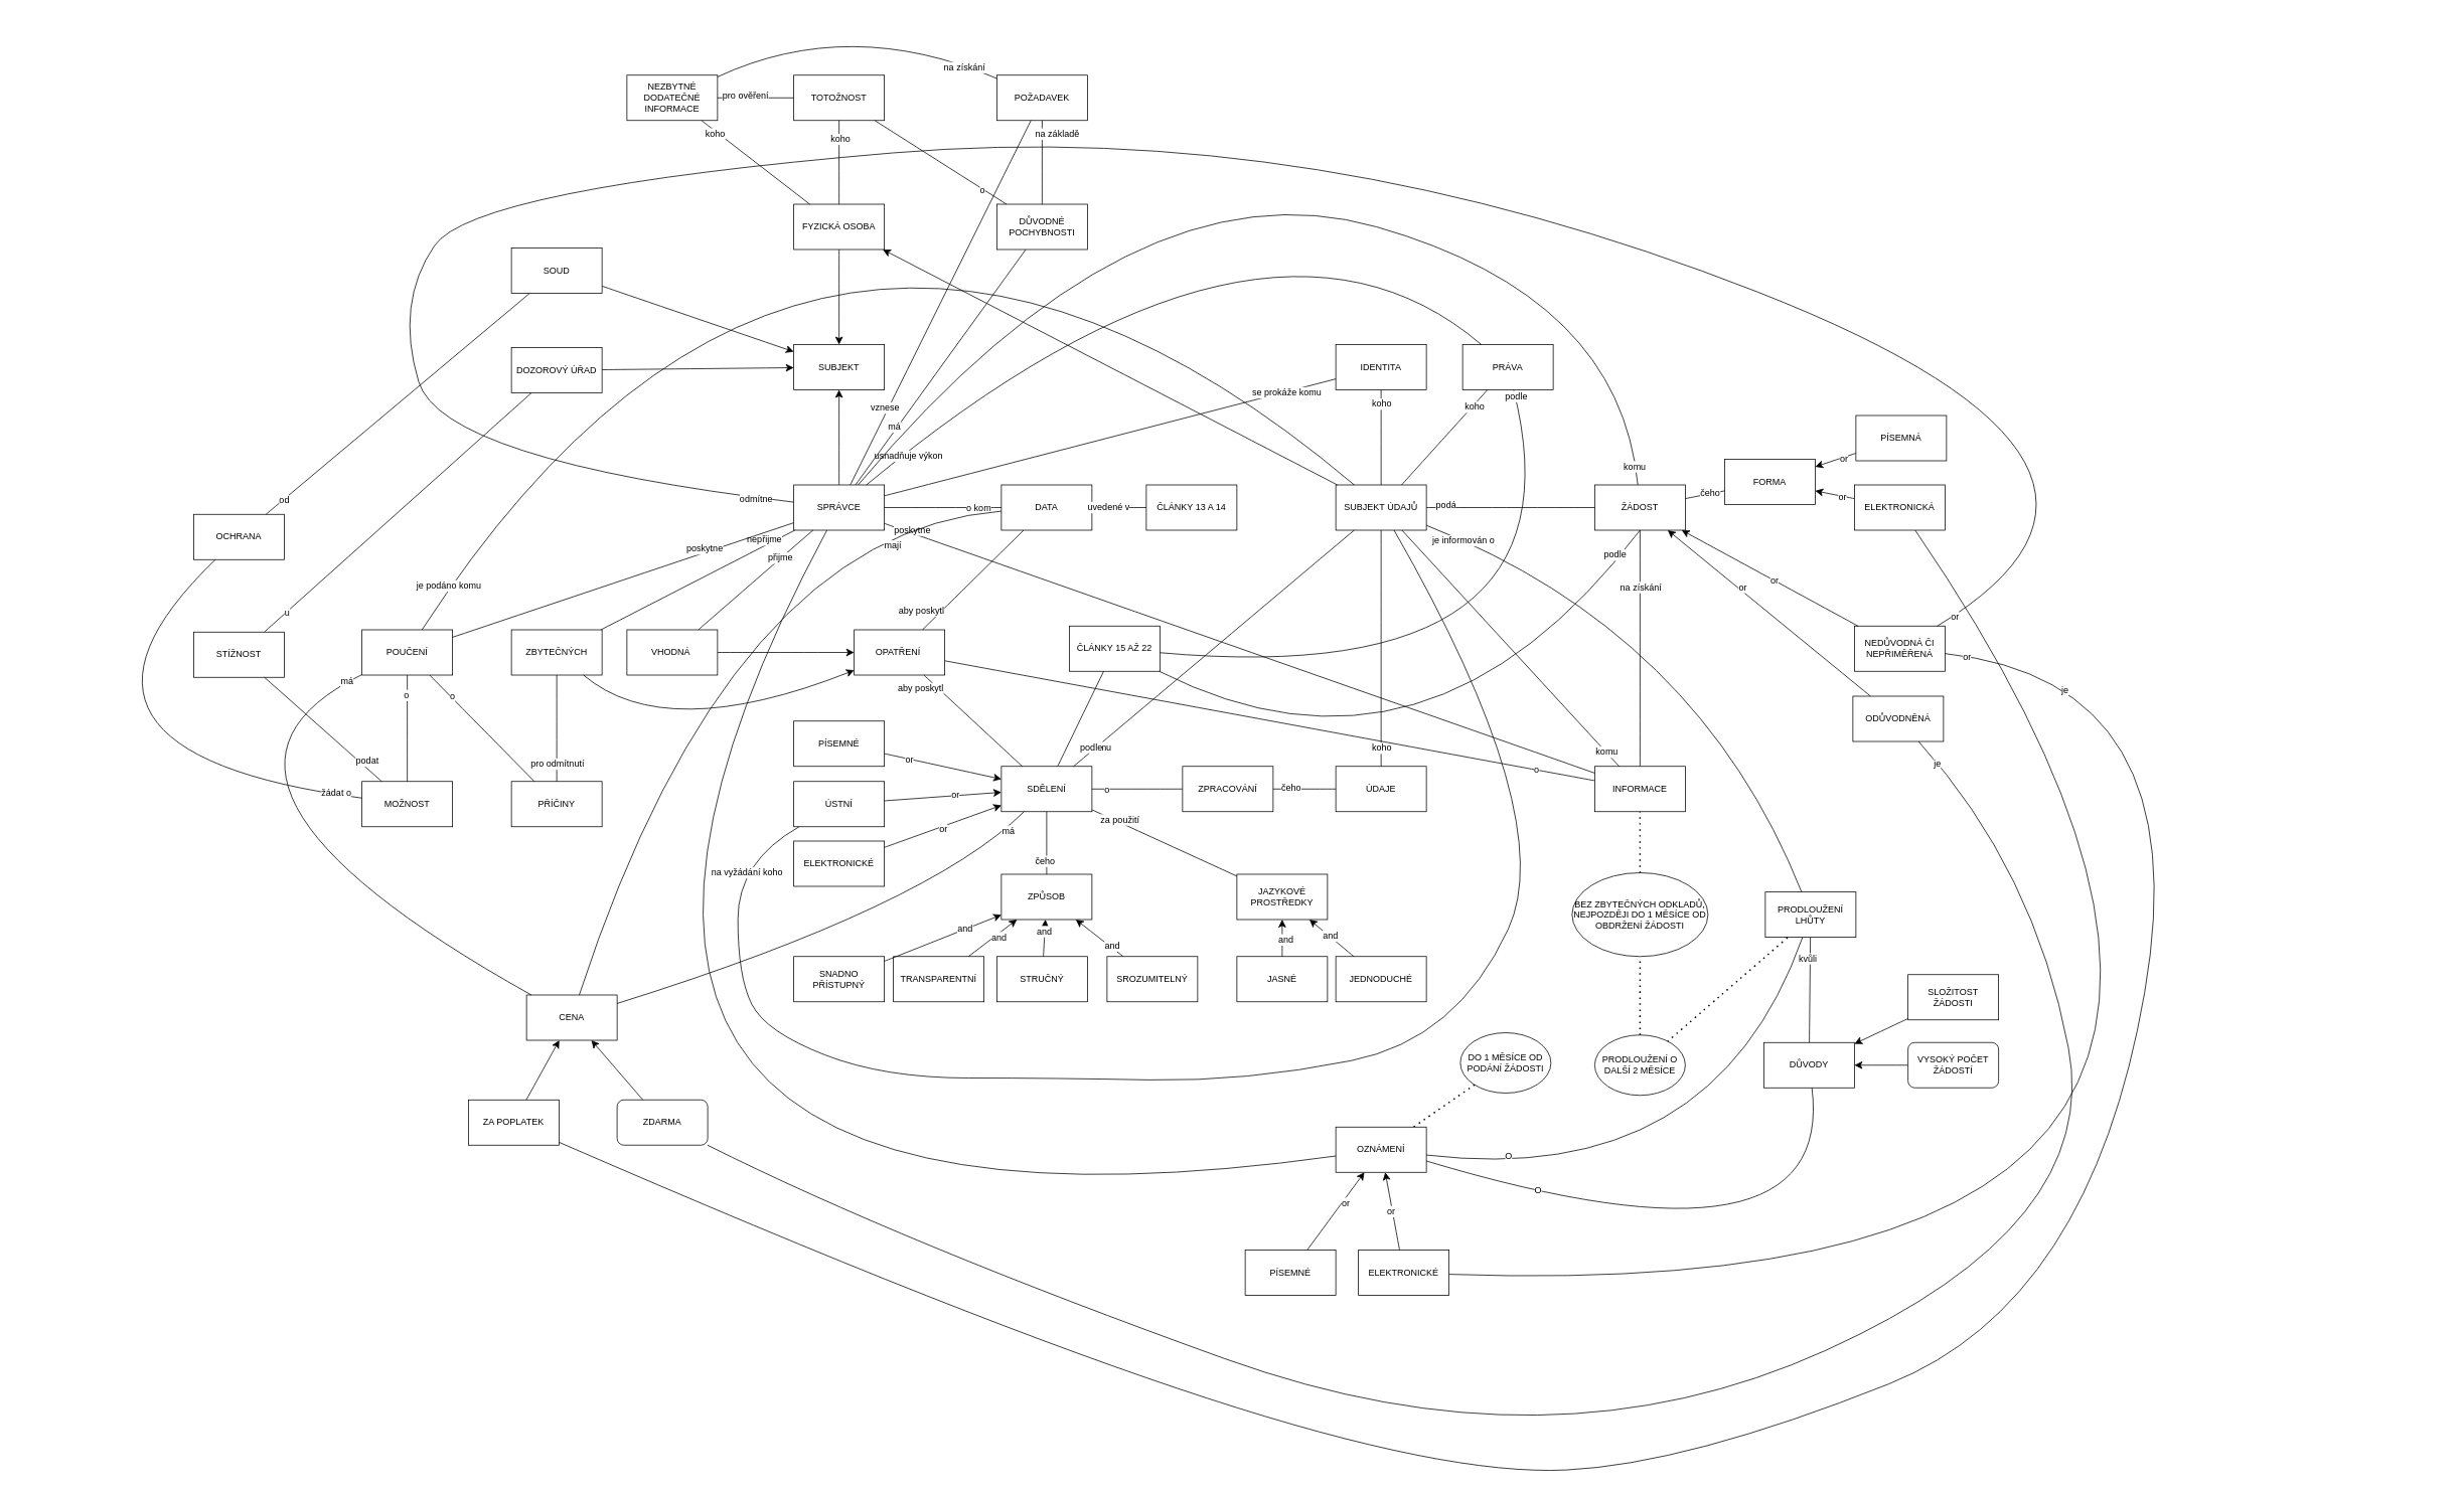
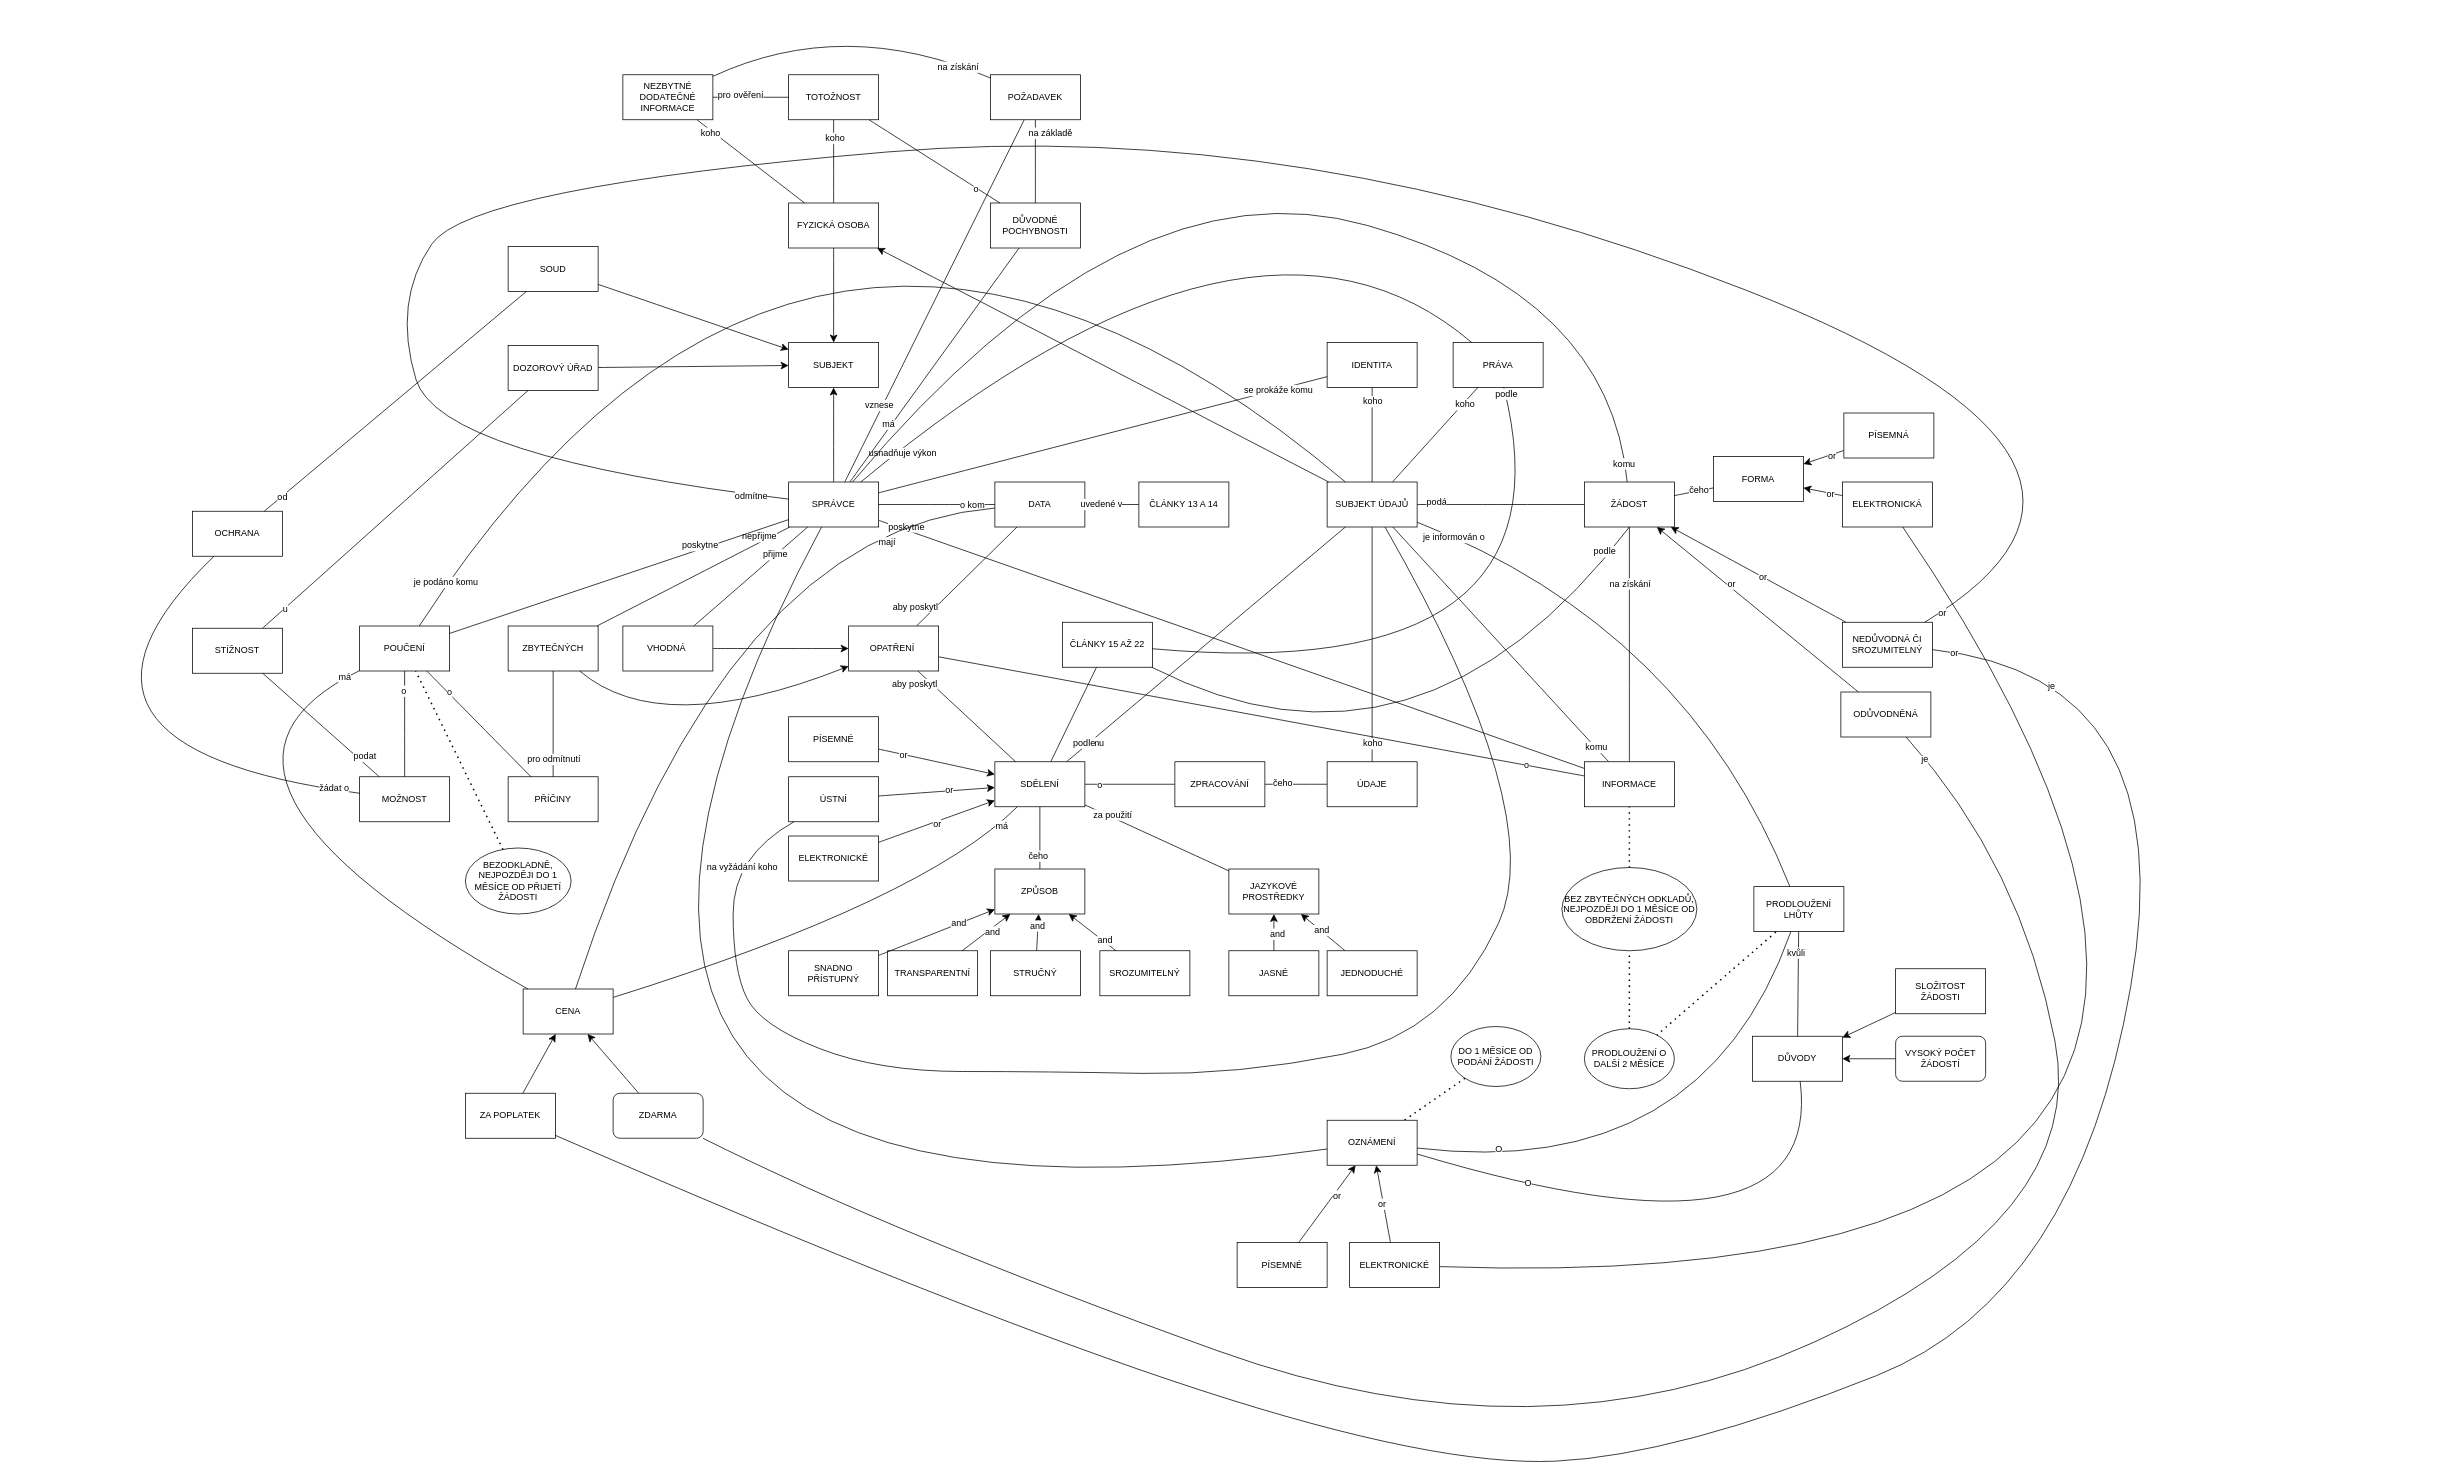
- <mxCell id="164" value="NEDŮVODNÁ ČI NEPŘIMĚŘENÁ" style="rounded=0;whiteSpace=wrap;html=1;" vertex="1" parent="1"><mxGeometry x="2456" y="829" width="120" height="60" as="geometry" /></mxCell>
+ <mxCell id="164" value="NEDŮVODNÁ ČI SROZUMITELNÝ" style="rounded=0;whiteSpace=wrap;html=1;" vertex="1" parent="1"><mxGeometry x="2456" y="829" width="120" height="60" as="geometry" /></mxCell>
+ <mxCell id="163" value="" style="endArrow=none;dashed=1;html=1;dashPattern=1 3;strokeWidth=2;rounded=0;fontSize=12;startSize=8;endSize=8;curved=1;" edge="1" parent="1" source="162" target="140"><mxGeometry width="50" height="50" relative="1" as="geometry"><mxPoint x="630" y="1094" as="sourcePoint" /><mxPoint x="680" y="1044" as="targetPoint" /></mxGeometry></mxCell>
+ <mxCell id="162" value="BEZODKLADNĚ, NEJPOZDĚJI DO 1 MĚSÍCE OD PŘIJETÍ ŽÁDOSTI" style="ellipse;whiteSpace=wrap;html=1;" vertex="1" parent="1"><mxGeometry x="620" y="1130" width="141" height="88" as="geometry" /></mxCell>
